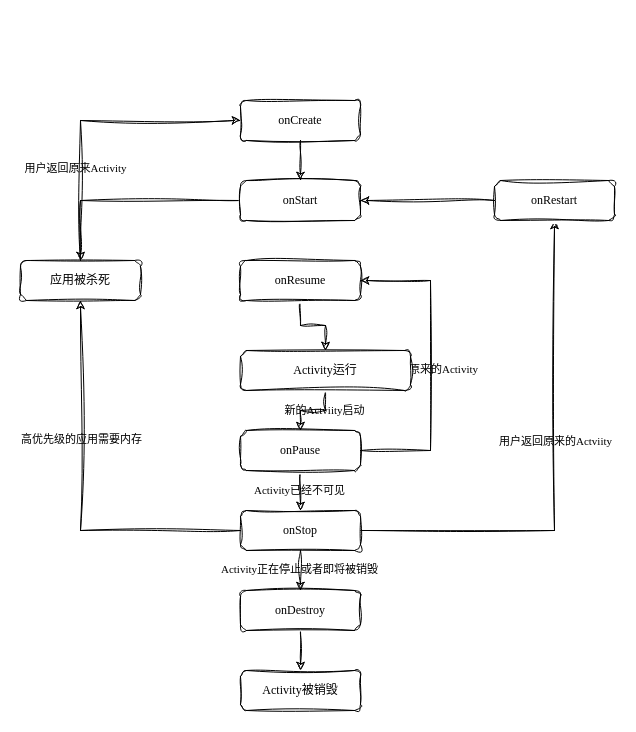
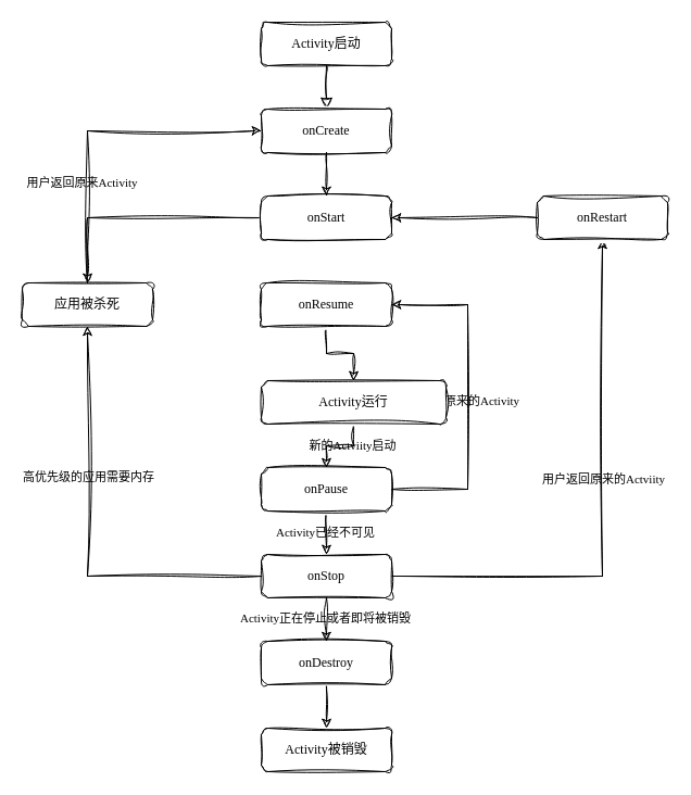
+ <mxCell id="3" value="Activity启动" style="rounded=1;whiteSpace=wrap;fontSize=12;glass=0;strokeWidth=1;shadow=0;labelBackgroundColor=none;fontFamily=Lucida Console;verticalAlign=middle;labelBorderColor=none;html=1;fontStyle=0;sketch=1;curveFitting=1;jiggle=2;" parent="1" vertex="1"><mxGeometry x="240" y="20" width="120" height="40" as="geometry" /></mxCell>
+ <mxCell id="2" value="" style="rounded=1;jettySize=auto;orthogonalLoop=1;fontSize=11;endArrow=block;endFill=0;endSize=8;strokeWidth=1;shadow=0;labelBackgroundColor=none;edgeStyle=orthogonalEdgeStyle;fontColor=default;fontFamily=Lucida Console;entryX=0.5;entryY=0;entryDx=0;entryDy=0;verticalAlign=middle;labelBorderColor=none;html=1;fontStyle=0;sketch=1;curveFitting=1;jiggle=2;" parent="1" source="3" target="5" edge="1"><mxGeometry relative="1" as="geometry"><mxPoint x="300" y="110" as="targetPoint" /></mxGeometry></mxCell>
